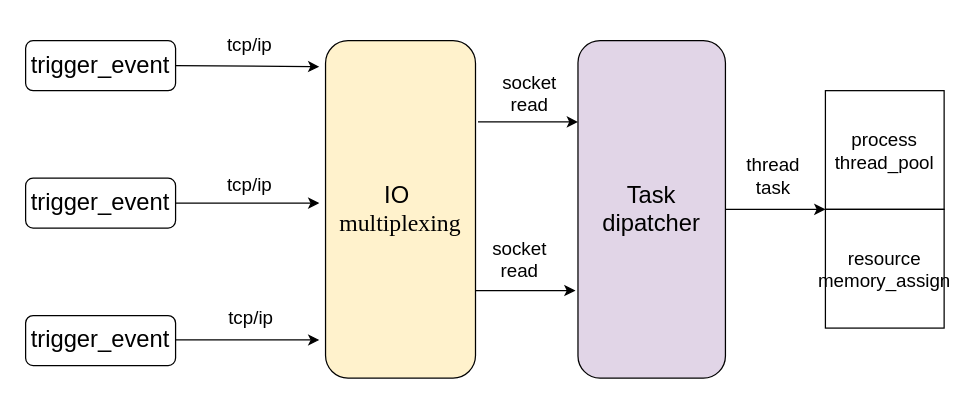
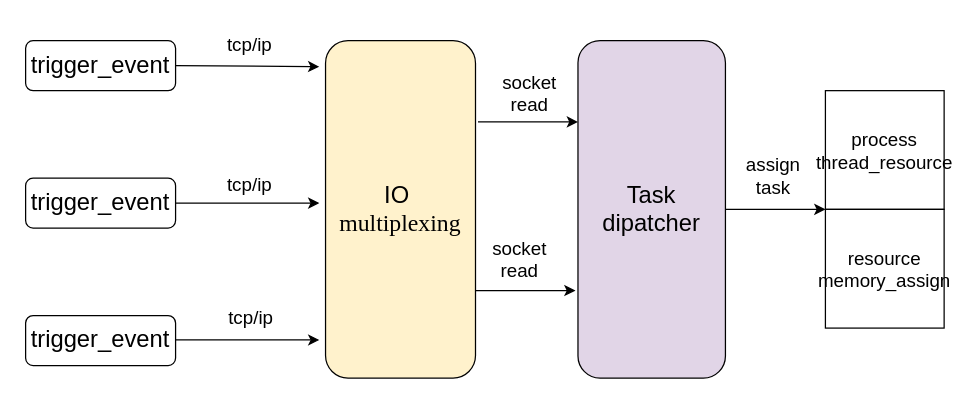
- <mxCell id="19" value="&lt;font style=&quot;font-size: 15px;&quot;&gt;process&lt;/font&gt;&lt;div style=&quot;font-size: 15px;&quot;&gt;&lt;font style=&quot;font-size: 15px;&quot;&gt;thread_pool&lt;/font&gt;&lt;/div&gt;" style="whiteSpace=wrap;html=1;aspect=fixed;" vertex="1" parent="1"><mxGeometry x="660" y="72" width="95" height="95" as="geometry" /></mxCell>
+ <mxCell id="19" value="&lt;font style=&quot;font-size: 15px;&quot;&gt;process&lt;/font&gt;&lt;div style=&quot;font-size: 15px;&quot;&gt;&lt;font style=&quot;font-size: 15px;&quot;&gt;thread_resource&lt;/font&gt;&lt;/div&gt;" style="whiteSpace=wrap;html=1;aspect=fixed;" vertex="1" parent="1"><mxGeometry x="660" y="72" width="95" height="95" as="geometry" /></mxCell>
- <mxCell id="18" value="&lt;span style=&quot;font-size: 15px;&quot;&gt;thread&lt;/span&gt;&lt;div&gt;&lt;span style=&quot;font-size: 15px;&quot;&gt;task&lt;/span&gt;&lt;/div&gt;" style="text;html=1;align=center;verticalAlign=middle;resizable=0;points=[];autosize=1;strokeColor=none;fillColor=none;" vertex="1" parent="1"><mxGeometry x="583" y="115" width="70" height="50" as="geometry" /></mxCell>
+ <mxCell id="18" value="&lt;span style=&quot;font-size: 15px;&quot;&gt;assign&lt;/span&gt;&lt;div&gt;&lt;span style=&quot;font-size: 15px;&quot;&gt;task&lt;/span&gt;&lt;/div&gt;" style="text;html=1;align=center;verticalAlign=middle;resizable=0;points=[];autosize=1;strokeColor=none;fillColor=none;" vertex="1" parent="1"><mxGeometry x="583" y="115" width="70" height="50" as="geometry" /></mxCell>
